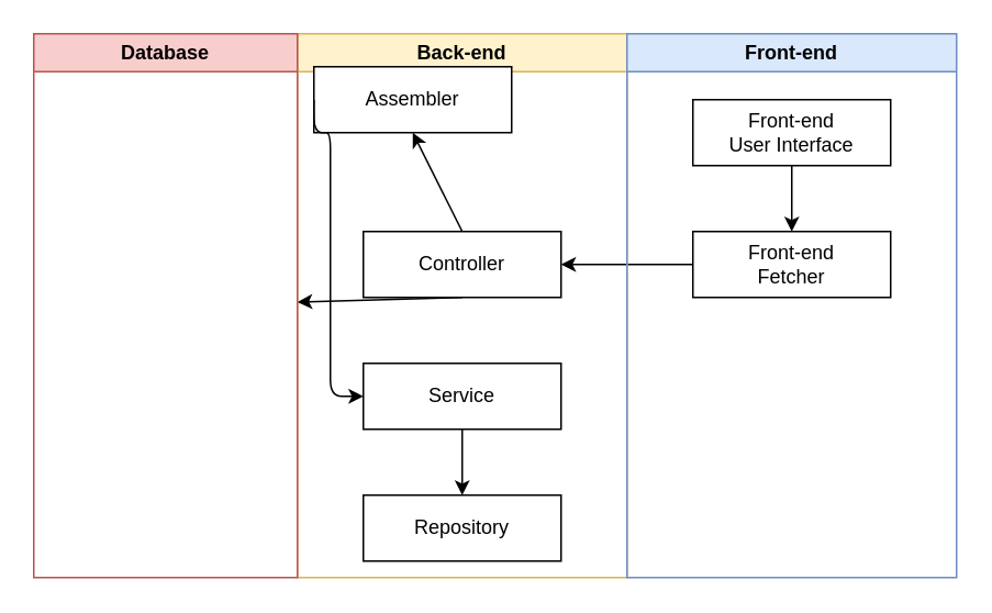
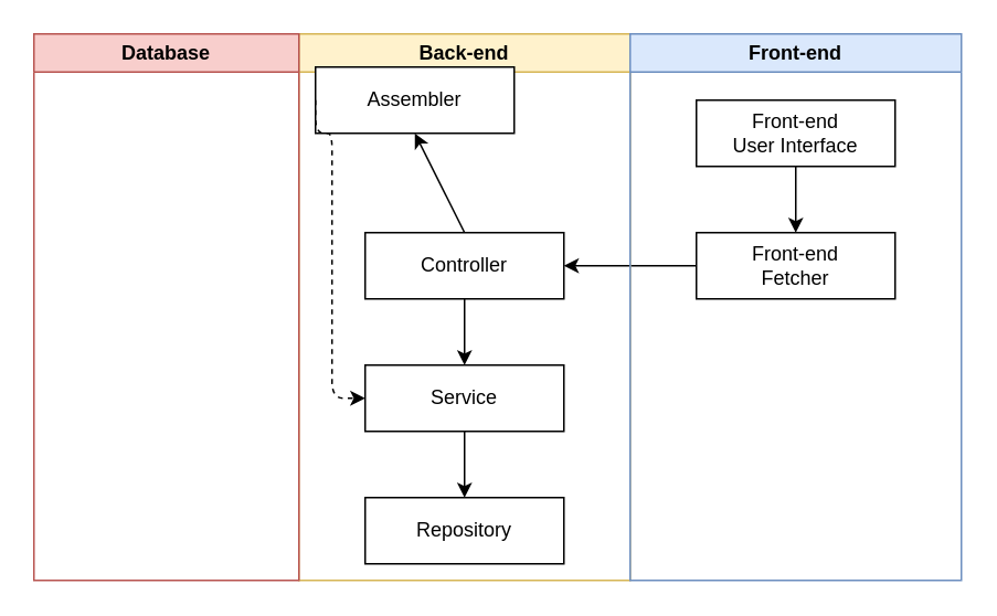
- <mxCell id="10" style="edgeStyle=orthogonalEdgeStyle;html=1;exitX=0;exitY=0.5;exitDx=0;exitDy=0;entryX=0;entryY=0.5;entryDx=0;entryDy=0;" parent="3" source="4" target="6" edge="1"><mxGeometry relative="1" as="geometry"><Array as="points"><mxPoint x="20" y="60" /><mxPoint x="20" y="220" /></Array></mxGeometry></mxCell>
+ <mxCell id="10" style="edgeStyle=orthogonalEdgeStyle;html=1;exitX=0;exitY=0.5;exitDx=0;exitDy=0;entryX=0;entryY=0.5;entryDx=0;entryDy=0;dashed=1;" parent="3" source="4" target="6" edge="1"><mxGeometry relative="1" as="geometry"><Array as="points"><mxPoint x="20" y="60" /><mxPoint x="20" y="220" /></Array></mxGeometry></mxCell>
- <mxCell id="9" style="edgeStyle=none;html=1;exitX=0.5;exitY=1;exitDx=0;exitDy=0;" parent="3" source="5" target="16" edge="1"><mxGeometry relative="1" as="geometry" /></mxCell>
+ <mxCell id="9" style="edgeStyle=none;html=1;exitX=0.5;exitY=1;exitDx=0;exitDy=0;entryX=0.5;entryY=0;entryDx=0;entryDy=0;" parent="3" source="5" target="6" edge="1"><mxGeometry relative="1" as="geometry" /></mxCell>
